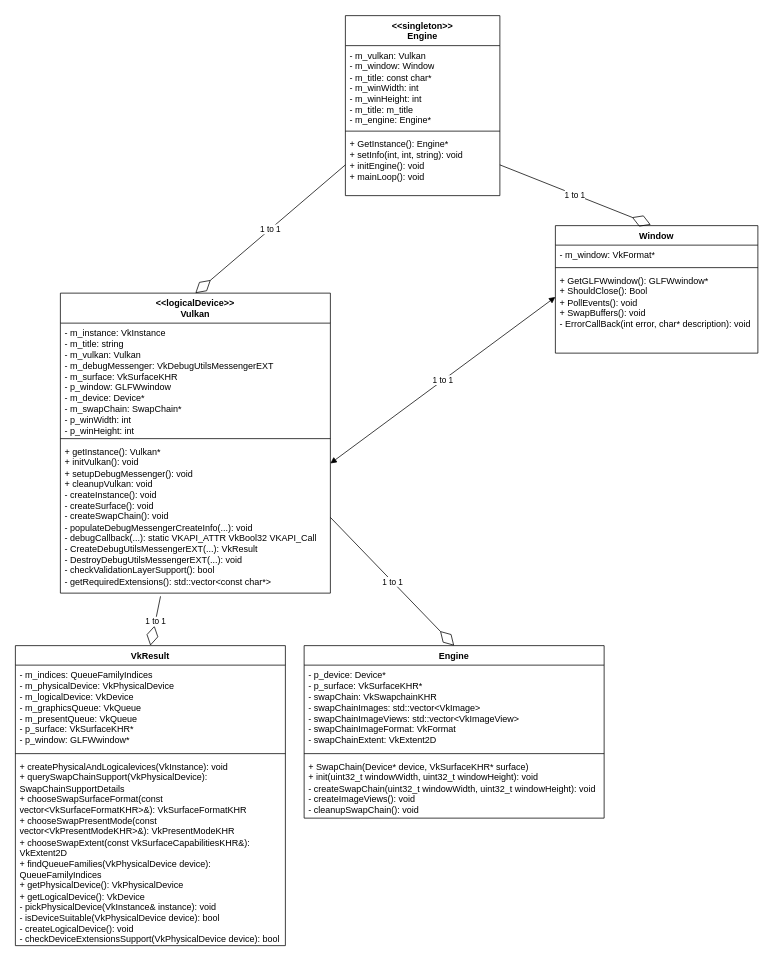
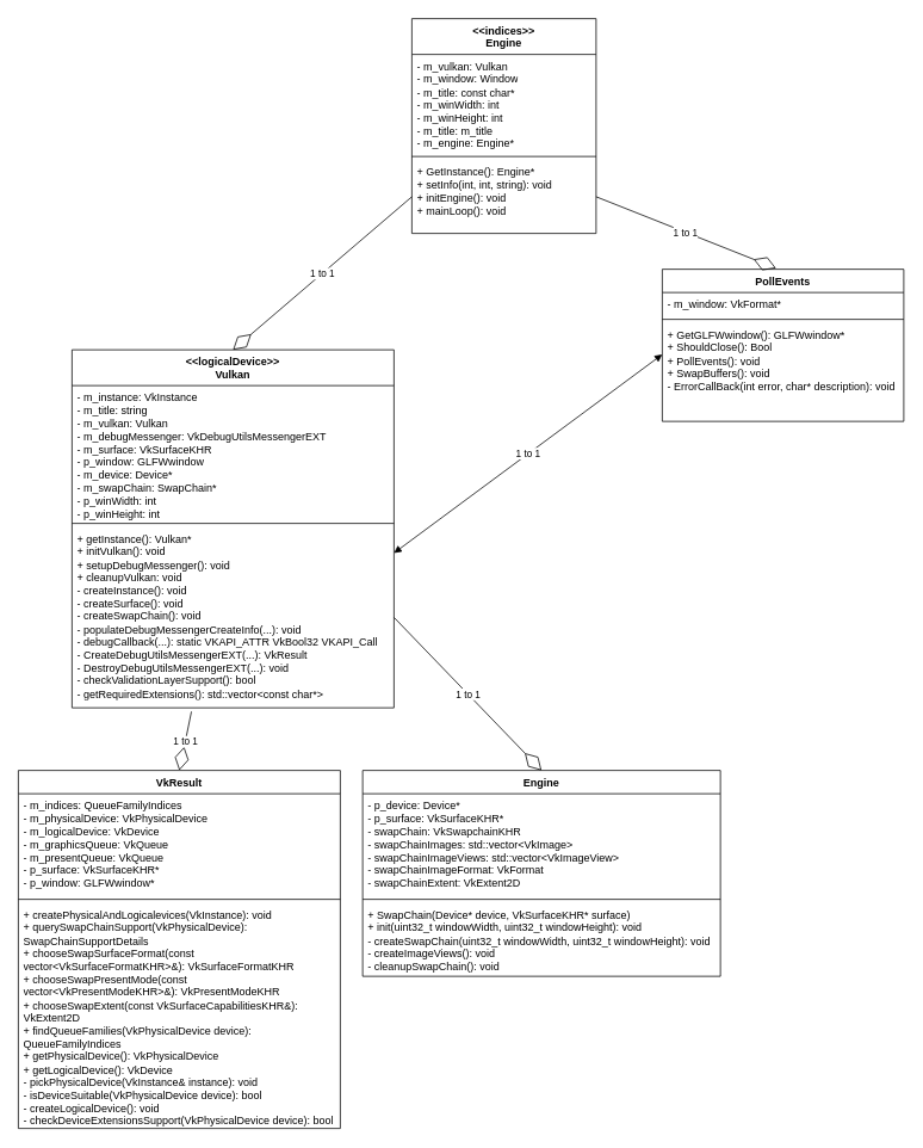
- <mxCell id="11" value="&amp;lt;&amp;lt;singleton&amp;gt;&amp;gt;&lt;br&gt;Engine" style="swimlane;fontStyle=1;align=center;verticalAlign=top;childLayout=stackLayout;horizontal=1;startSize=40;horizontalStack=0;resizeParent=1;resizeParentMax=0;resizeLast=0;collapsible=1;marginBottom=0;whiteSpace=wrap;html=1;" parent="1" vertex="1"><mxGeometry x="460" y="20" width="206" height="240" as="geometry" /></mxCell>
+ <mxCell id="11" value="&amp;lt;&amp;lt;indices&amp;gt;&amp;gt;&lt;br&gt;Engine" style="swimlane;fontStyle=1;align=center;verticalAlign=top;childLayout=stackLayout;horizontal=1;startSize=40;horizontalStack=0;resizeParent=1;resizeParentMax=0;resizeLast=0;collapsible=1;marginBottom=0;whiteSpace=wrap;html=1;" parent="1" vertex="1"><mxGeometry x="460" y="20" width="206" height="240" as="geometry" /></mxCell>
- <mxCell id="2" value="Window" style="swimlane;fontStyle=1;align=center;verticalAlign=top;childLayout=stackLayout;horizontal=1;startSize=26;horizontalStack=0;resizeParent=1;resizeParentMax=0;resizeLast=0;collapsible=1;marginBottom=0;whiteSpace=wrap;html=1;" parent="1" vertex="1"><mxGeometry x="740" y="300" width="270" height="170" as="geometry" /></mxCell>
+ <mxCell id="2" value="PollEvents" style="swimlane;fontStyle=1;align=center;verticalAlign=top;childLayout=stackLayout;horizontal=1;startSize=26;horizontalStack=0;resizeParent=1;resizeParentMax=0;resizeLast=0;collapsible=1;marginBottom=0;whiteSpace=wrap;html=1;" parent="1" vertex="1"><mxGeometry x="740" y="300" width="270" height="170" as="geometry" /></mxCell>
